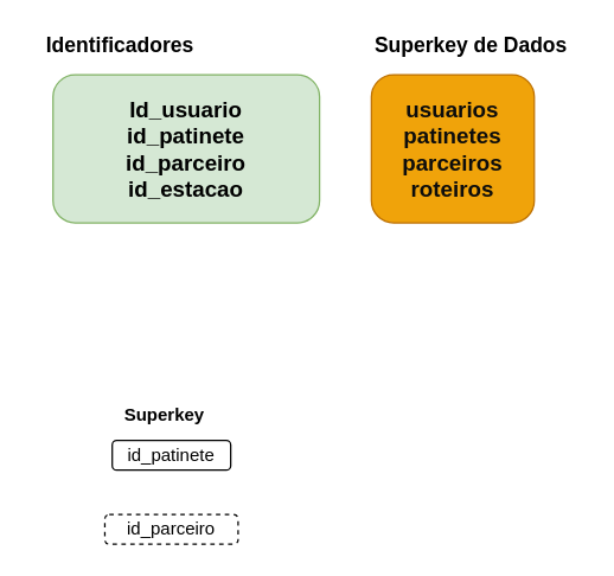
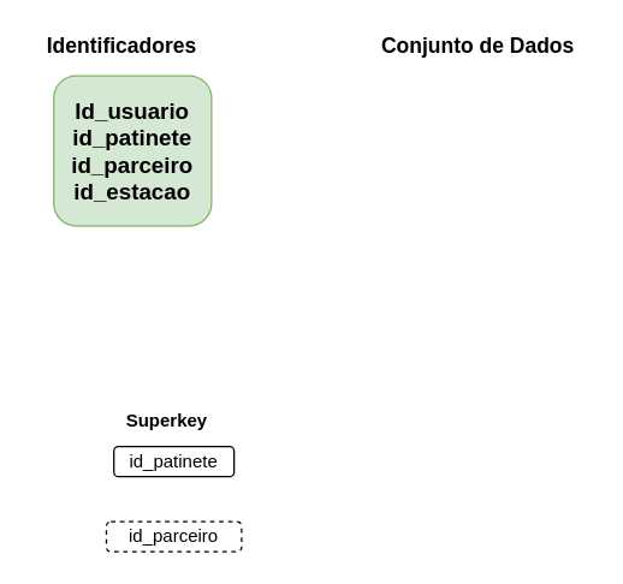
- <mxCell id="7" value="&lt;b&gt;&lt;font style=&quot;font-size: 14px&quot;&gt;Superkey de Dados&lt;/font&gt;&lt;/b&gt;" style="text;html=1;align=center;verticalAlign=middle;resizable=0;points=[];autosize=1;" vertex="1" parent="1"><mxGeometry x="242" y="20" width="150" height="20" as="geometry" /></mxCell>
+ <mxCell id="7" value="&lt;b&gt;&lt;font style=&quot;font-size: 14px&quot;&gt;Conjunto de Dados&lt;/font&gt;&lt;/b&gt;" style="text;html=1;align=center;verticalAlign=middle;resizable=0;points=[];autosize=1;" vertex="1" parent="1"><mxGeometry x="242" y="20" width="150" height="20" as="geometry" /></mxCell>
- <mxCell id="6" value="&lt;font style=&quot;font-size: 15px&quot;&gt;&lt;b&gt;Id_usuario&lt;br&gt;id_patinete&lt;br&gt;id_parceiro&lt;br&gt;id_estacao&lt;/b&gt;&lt;/font&gt;" style="rounded=1;whiteSpace=wrap;html=1;fillColor=#d5e8d4;strokeColor=#82b366;" vertex="1" parent="1"><mxGeometry x="35" y="50" width="180" height="100" as="geometry" /></mxCell>
+ <mxCell id="6" value="&lt;font style=&quot;font-size: 15px&quot;&gt;&lt;b&gt;Id_usuario&lt;br&gt;id_patinete&lt;br&gt;id_parceiro&lt;br&gt;id_estacao&lt;/b&gt;&lt;/font&gt;" style="rounded=1;whiteSpace=wrap;html=1;fillColor=#d5e8d4;strokeColor=#82b366;" vertex="1" parent="1"><mxGeometry x="35" y="50" width="105" height="100" as="geometry" /></mxCell>
- <mxCell id="8" value="&lt;b style=&quot;font-size: 15px&quot;&gt;&lt;font color=&quot;#0d0d0d&quot; style=&quot;font-size: 15px&quot;&gt;usuarios&lt;br&gt;patinetes&lt;br&gt;parceiros&lt;br&gt;roteiros&lt;/font&gt;&lt;/b&gt;" style="rounded=1;whiteSpace=wrap;html=1;fillColor=#f0a30a;strokeColor=#BD7000;fontColor=#ffffff;align=center;" vertex="1" parent="1"><mxGeometry x="250" y="50" width="110" height="100" as="geometry" /></mxCell>
